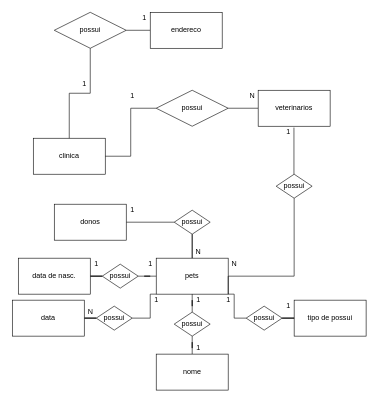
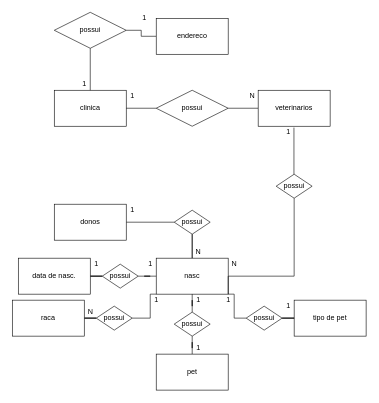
- <mxCell id="6" value="endereco" style="rounded=0;whiteSpace=wrap;html=1;" parent="1" vertex="1"><mxGeometry x="250" width="120" height="60" as="geometry" y="20" /></mxCell>
+ <mxCell id="6" value="endereco" style="rounded=0;whiteSpace=wrap;html=1;" parent="1" vertex="1"><mxGeometry x="260" y="30" width="120" height="60" as="geometry" /></mxCell>
- <mxCell id="2" value="clinica" style="rounded=0;whiteSpace=wrap;html=1;" parent="1" vertex="1"><mxGeometry x="55" y="230" width="120" height="60" as="geometry" /></mxCell>
+ <mxCell id="2" value="clinica" style="rounded=0;whiteSpace=wrap;html=1;" parent="1" vertex="1"><mxGeometry x="90" y="150" width="120" height="60" as="geometry" /></mxCell>
- <mxCell id="12" value="pets" style="rounded=0;whiteSpace=wrap;html=1;" parent="1" vertex="1"><mxGeometry x="260" y="430" width="120" height="60" as="geometry" /></mxCell>
+ <mxCell id="12" value="nasc" style="rounded=0;whiteSpace=wrap;html=1;" parent="1" vertex="1"><mxGeometry x="260" y="430" width="120" height="60" as="geometry" /></mxCell>
- <mxCell id="49" value="data" style="rounded=0;whiteSpace=wrap;html=1;" parent="1" vertex="1"><mxGeometry x="20" y="500" width="120" height="60" as="geometry" /></mxCell>
+ <mxCell id="49" value="raca" style="rounded=0;whiteSpace=wrap;html=1;" parent="1" vertex="1"><mxGeometry x="20" y="500" width="120" height="60" as="geometry" /></mxCell>
- <mxCell id="20" value="tipo de possui" style="rounded=0;whiteSpace=wrap;html=1;" parent="1" vertex="1"><mxGeometry x="490" y="500" width="120" height="60" as="geometry" /></mxCell>
+ <mxCell id="20" value="tipo de pet" style="rounded=0;whiteSpace=wrap;html=1;" parent="1" vertex="1"><mxGeometry x="490" y="500" width="120" height="60" as="geometry" /></mxCell>
- <mxCell id="25" value="nome" style="rounded=0;whiteSpace=wrap;html=1;" parent="1" vertex="1"><mxGeometry x="260" y="590" width="120" height="60" as="geometry" /></mxCell>
+ <mxCell id="25" value="pet" style="rounded=0;whiteSpace=wrap;html=1;" parent="1" vertex="1"><mxGeometry x="260" y="590" width="120" height="60" as="geometry" /></mxCell>
